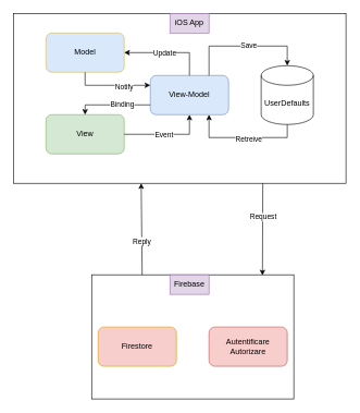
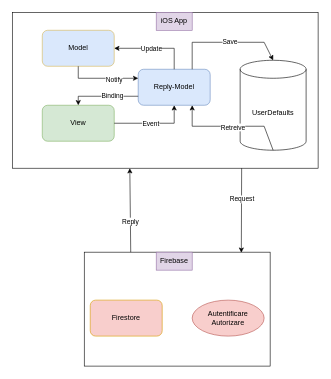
- <mxCell id="5" value="View-Model" style="rounded=1;whiteSpace=wrap;html=1;fillColor=#dae8fc;strokeColor=#6c8ebf;" vertex="1" parent="1"><mxGeometry x="230" y="115" width="120" height="60" as="geometry" /></mxCell>
+ <mxCell id="5" value="Reply-Model" style="rounded=1;whiteSpace=wrap;html=1;fillColor=#dae8fc;strokeColor=#6c8ebf;" vertex="1" parent="1"><mxGeometry x="230" y="115" width="120" height="60" as="geometry" /></mxCell>
- <mxCell id="14" value="UserDefaults" style="shape=cylinder3;whiteSpace=wrap;html=1;boundedLbl=1;backgroundOutline=1;size=15;" vertex="1" parent="1"><mxGeometry x="400" y="100" width="80" height="90" as="geometry" /></mxCell>
+ <mxCell id="14" value="UserDefaults" style="shape=cylinder3;whiteSpace=wrap;html=1;boundedLbl=1;backgroundOutline=1;size=15;" vertex="1" parent="1"><mxGeometry x="400" y="100" width="110" height="150" as="geometry" /></mxCell>
- <mxCell id="27" value="Autentificare&lt;br&gt;Autorizare" style="rounded=1;whiteSpace=wrap;html=1;fillColor=#f8cecc;strokeColor=#b85450;" vertex="1" parent="1"><mxGeometry x="320" y="500" width="120" height="60" as="geometry" /></mxCell>
+ <mxCell id="27" value="Autentificare&lt;br&gt;Autorizare" style="ellipse;whiteSpace=wrap;html=1;fillColor=#f8cecc;strokeColor=#b85450;" vertex="1" parent="1"><mxGeometry x="320" y="500" width="120" height="60" as="geometry" /></mxCell>
